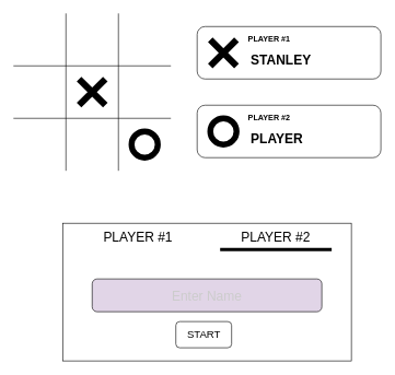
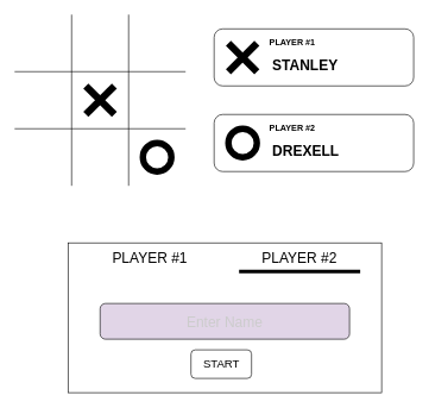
- <mxCell id="19" value="PLAYER" style="text;html=1;strokeColor=none;fillColor=none;align=left;verticalAlign=middle;whiteSpace=wrap;rounded=0;fontSize=20;fontStyle=1" vertex="1" parent="1"><mxGeometry x="380" y="200" width="150" height="20" as="geometry" /></mxCell>
+ <mxCell id="19" value="DREXELL" style="text;html=1;strokeColor=none;fillColor=none;align=left;verticalAlign=middle;whiteSpace=wrap;rounded=0;fontSize=20;fontStyle=1" vertex="1" parent="1"><mxGeometry x="380" y="200" width="150" height="20" as="geometry" /></mxCell>
